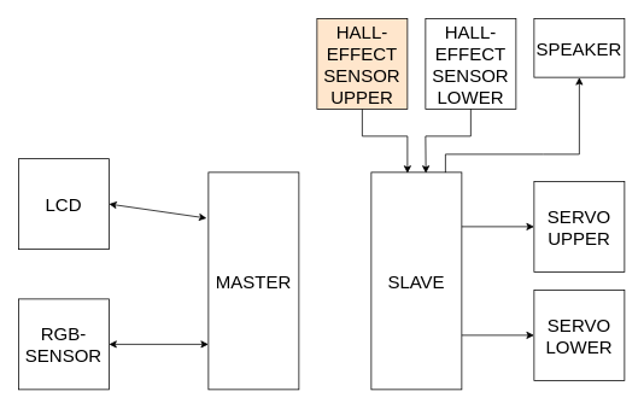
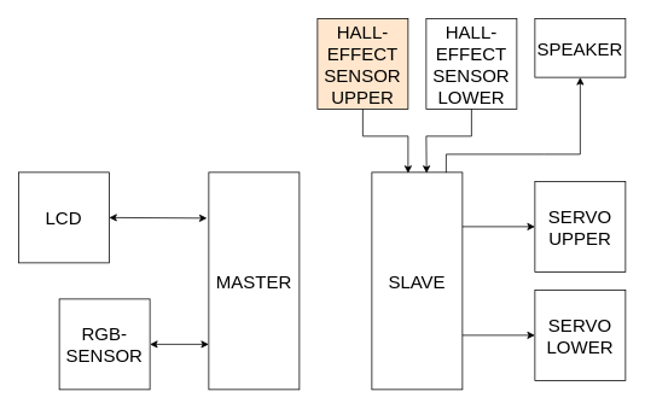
- <mxCell id="4" value="&lt;font style=&quot;font-size: 20px&quot;&gt;LCD&lt;/font&gt;" style="rounded=0;whiteSpace=wrap;html=1;" parent="1" vertex="1"><mxGeometry x="20" y="175" width="100" height="100" as="geometry" /></mxCell>
+ <mxCell id="4" value="&lt;font style=&quot;font-size: 20px&quot;&gt;LCD&lt;/font&gt;" style="rounded=0;whiteSpace=wrap;html=1;" parent="1" vertex="1"><mxGeometry x="20" y="190" width="100" height="100" as="geometry" /></mxCell>
- <mxCell id="5" value="&lt;font style=&quot;font-size: 20px&quot;&gt;RGB-SENSOR&lt;/font&gt;" style="rounded=0;whiteSpace=wrap;html=1;" parent="1" vertex="1"><mxGeometry x="20" y="330" width="100" height="100" as="geometry" /></mxCell>
+ <mxCell id="5" value="&lt;font style=&quot;font-size: 20px&quot;&gt;RGB-SENSOR&lt;/font&gt;" style="rounded=0;whiteSpace=wrap;html=1;" parent="1" vertex="1"><mxGeometry x="65" y="330" width="100" height="100" as="geometry" /></mxCell>
